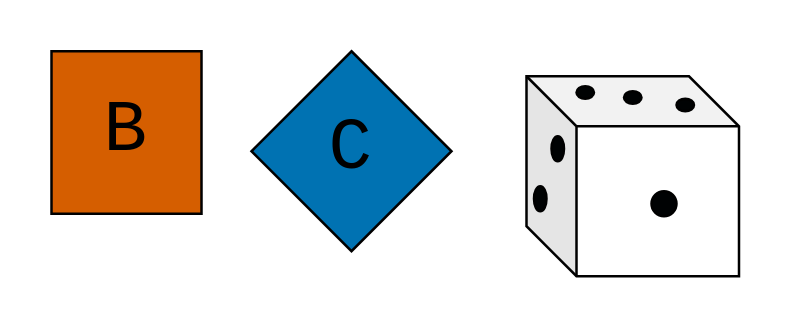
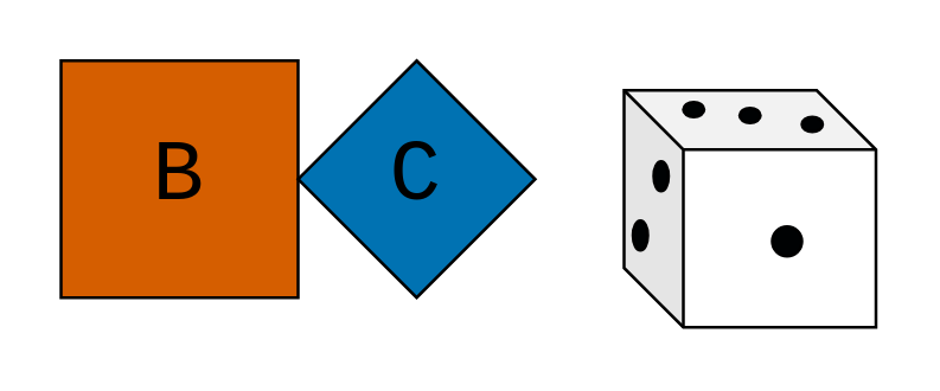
- <mxCell id="2" value="&lt;font style=&quot;font-size: 29px;&quot; face=&quot;Courier New&quot;&gt;B&lt;/font&gt;" style="whiteSpace=wrap;html=1;aspect=fixed;fillColor=#d55e00;" vertex="1" parent="1"><mxGeometry x="20" y="20" width="60" height="65" as="geometry" /></mxCell>
+ <mxCell id="2" value="&lt;font style=&quot;font-size: 29px;&quot; face=&quot;Courier New&quot;&gt;B&lt;/font&gt;" style="whiteSpace=wrap;html=1;aspect=fixed;fillColor=#d55e00;" vertex="1" parent="1"><mxGeometry x="20" y="20" width="80" height="80" as="geometry" /></mxCell>
